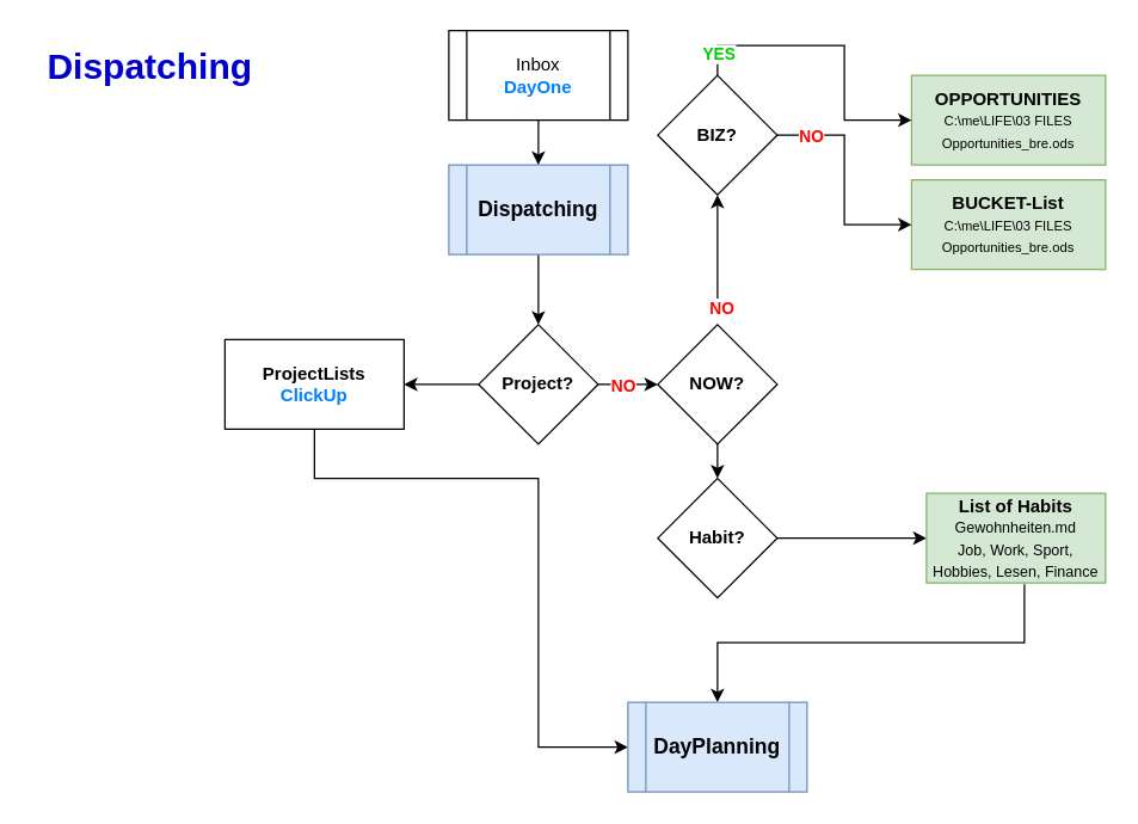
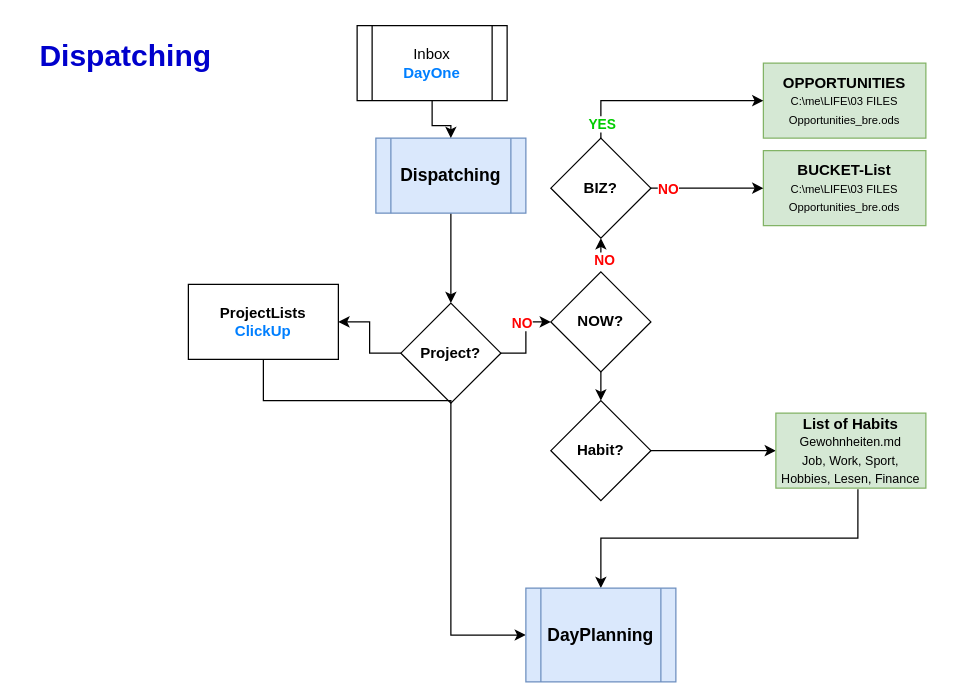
- <mxCell id="27" value="Inbox&lt;br&gt;&lt;b&gt;&lt;font color=&quot;#007fff&quot;&gt;DayOne&lt;/font&gt;&lt;/b&gt;" style="shape=process;whiteSpace=wrap;html=1;backgroundOutline=1;" vertex="1" parent="1"><mxGeometry x="300" y="20" width="120" height="60" as="geometry" /></mxCell>
+ <mxCell id="27" value="Inbox&lt;br&gt;&lt;b&gt;&lt;font color=&quot;#007fff&quot;&gt;DayOne&lt;/font&gt;&lt;/b&gt;" style="shape=process;whiteSpace=wrap;html=1;backgroundOutline=1;" vertex="1" parent="1"><mxGeometry x="285" y="20" width="120" height="60" as="geometry" /></mxCell>
- <mxCell id="19" value="&lt;b&gt;BIZ?&lt;/b&gt;" style="rhombus;whiteSpace=wrap;html=1;" vertex="1" parent="1"><mxGeometry x="440" y="50" width="80" height="80" as="geometry" /></mxCell>
+ <mxCell id="19" value="&lt;b&gt;BIZ?&lt;/b&gt;" style="rhombus;whiteSpace=wrap;html=1;" vertex="1" parent="1"><mxGeometry x="440" y="110" width="80" height="80" as="geometry" /></mxCell>
- <mxCell id="7" value="&lt;b&gt;Project?&lt;/b&gt;" style="rhombus;whiteSpace=wrap;html=1;" vertex="1" parent="1"><mxGeometry x="320" y="217" width="80" height="80" as="geometry" /></mxCell>
+ <mxCell id="7" value="&lt;b&gt;Project?&lt;/b&gt;" style="rhombus;whiteSpace=wrap;html=1;" vertex="1" parent="1"><mxGeometry x="320" y="242" width="80" height="80" as="geometry" /></mxCell>
- <mxCell id="28" value="&lt;font style=&quot;font-size: 14px;&quot;&gt;&lt;b&gt;DayPlanning&lt;/b&gt;&lt;/font&gt;" style="shape=process;whiteSpace=wrap;html=1;backgroundOutline=1;fillColor=#dae8fc;strokeColor=#6c8ebf;" vertex="1" parent="1"><mxGeometry x="420" y="470" width="120" height="60" as="geometry" /></mxCell>
+ <mxCell id="28" value="&lt;font style=&quot;font-size: 14px;&quot;&gt;&lt;b&gt;DayPlanning&lt;/b&gt;&lt;/font&gt;" style="shape=process;whiteSpace=wrap;html=1;backgroundOutline=1;fillColor=#dae8fc;strokeColor=#6c8ebf;" vertex="1" parent="1"><mxGeometry x="420" y="470" width="120" height="75" as="geometry" /></mxCell>
